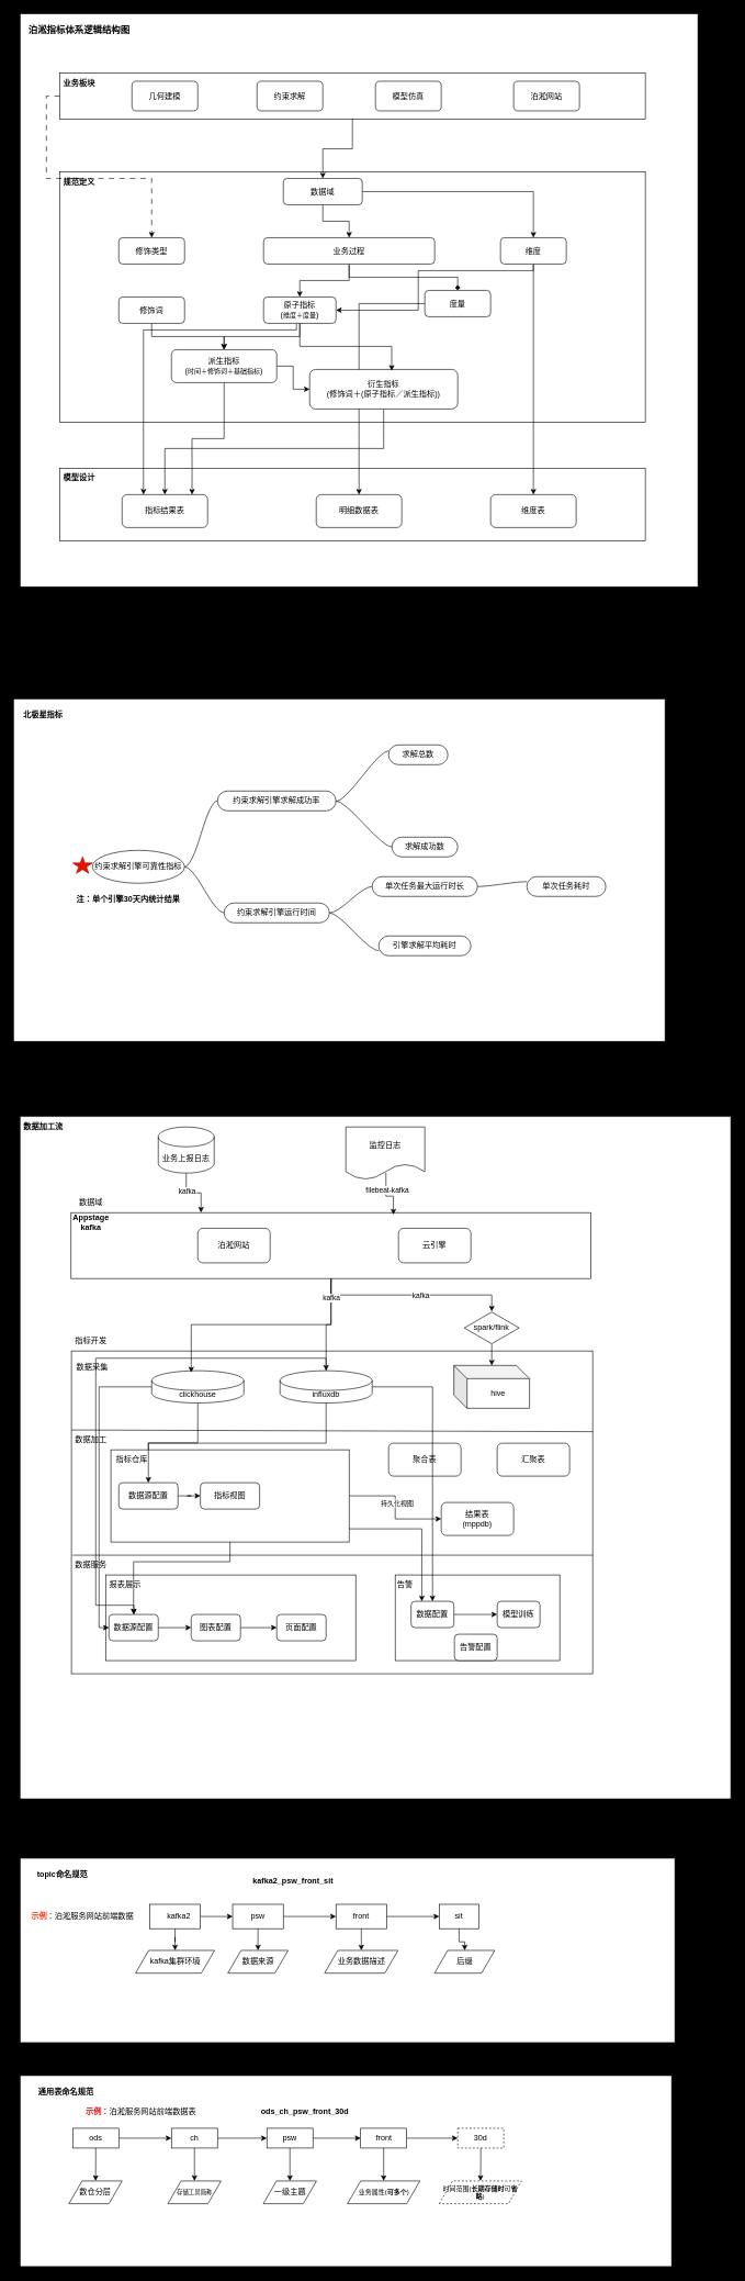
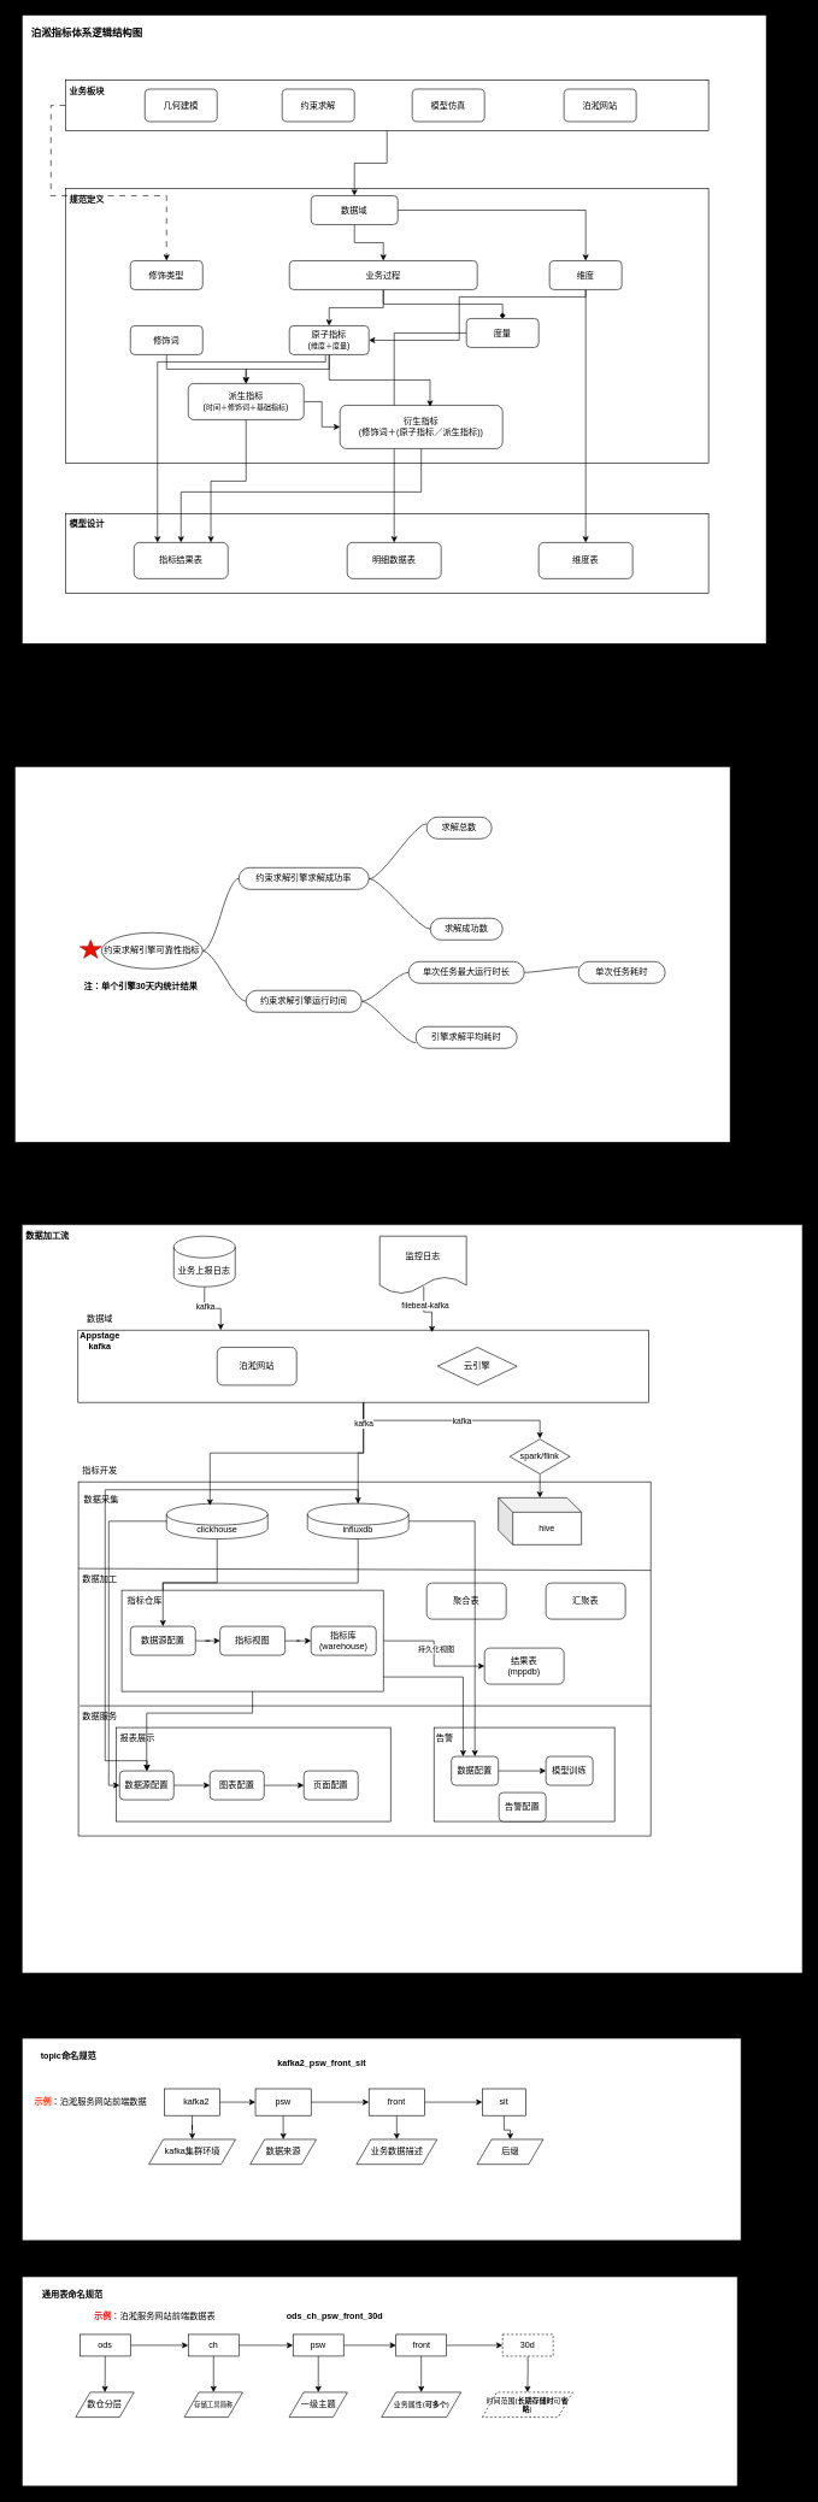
- <mxCell id="43" value="北极星指标" style="text;html=1;strokeColor=none;fillColor=none;align=center;verticalAlign=middle;whiteSpace=wrap;rounded=0;fontStyle=1" vertex="1" parent="1"><mxGeometry x="20" y="1070" width="90" height="30" as="geometry" /></mxCell>
- <mxCell id="74" value="云引擎" style="rounded=1;whiteSpace=wrap;html=1;" vertex="1" parent="1"><mxGeometry x="605" y="1863.75" width="110" height="52.5" as="geometry" /></mxCell>
+ <mxCell id="74" value="云引擎" style="rhombus;whiteSpace=wrap;html=1;" vertex="1" parent="1"><mxGeometry x="605" y="1863.75" width="110" height="52.5" as="geometry" /></mxCell>
+ <mxCell id="98" value="" style="edgeStyle=orthogonalEdgeStyle;rounded=0;orthogonalLoop=1;jettySize=auto;html=1;" edge="1" parent="1" source="99" target="100"><mxGeometry relative="1" as="geometry" /></mxCell>
+ <mxCell id="100" value="指标库(warehouse)" style="rounded=1;whiteSpace=wrap;html=1;" vertex="1" parent="1"><mxGeometry x="430" y="2250" width="90" height="40" as="geometry" /></mxCell>
